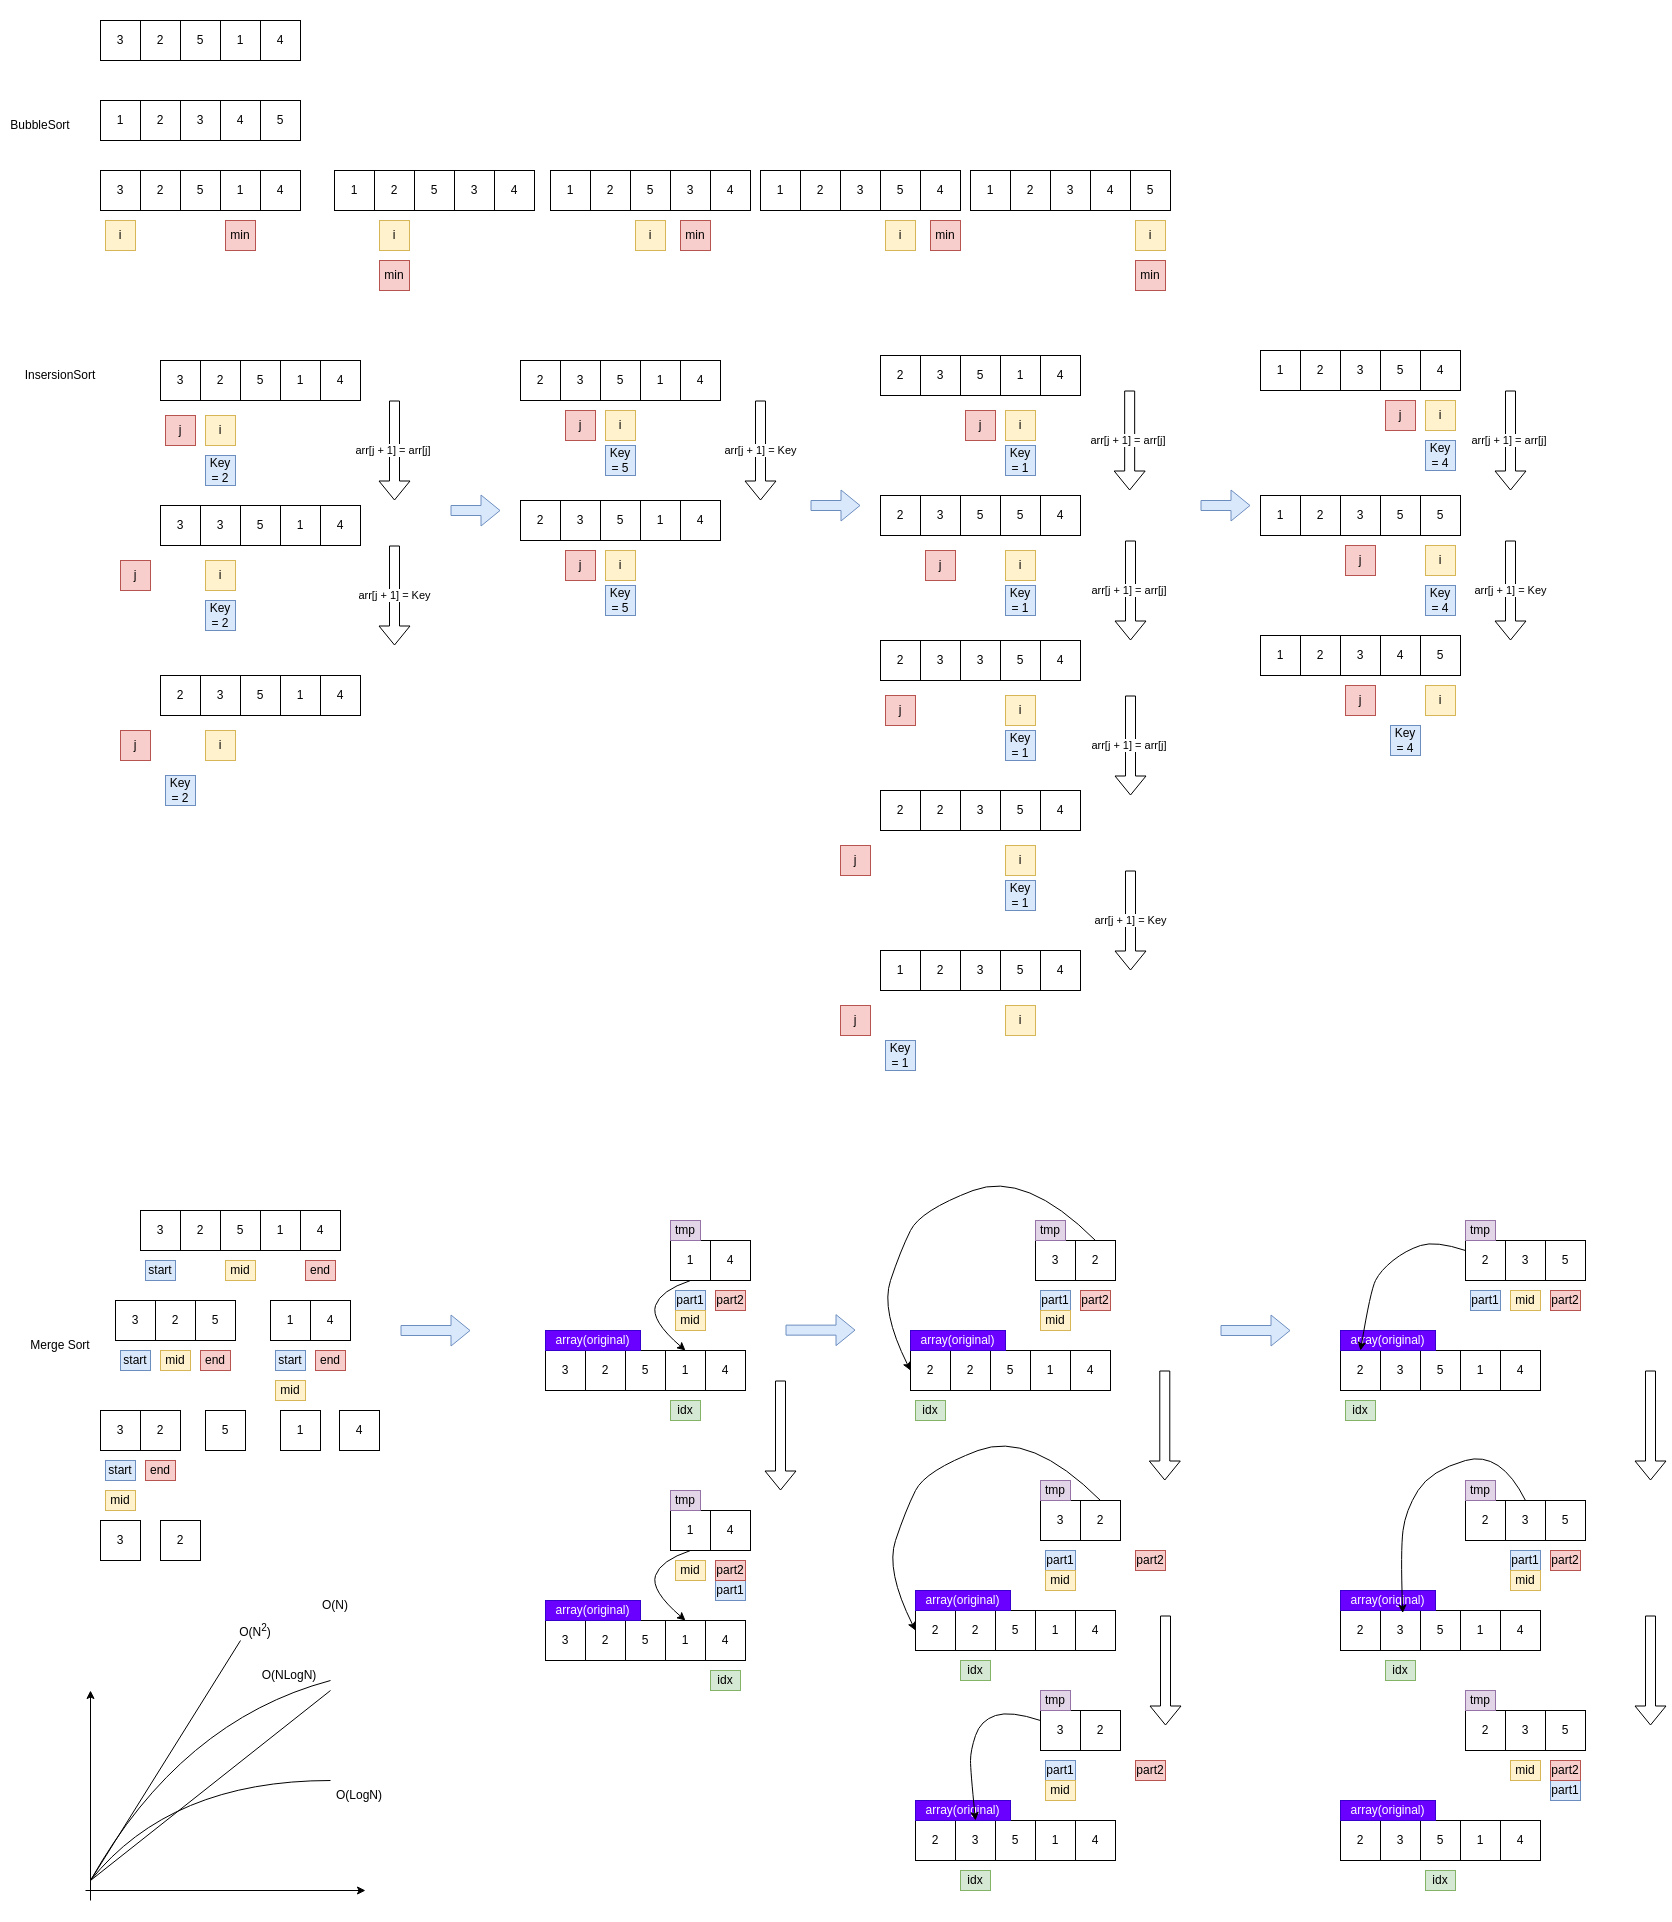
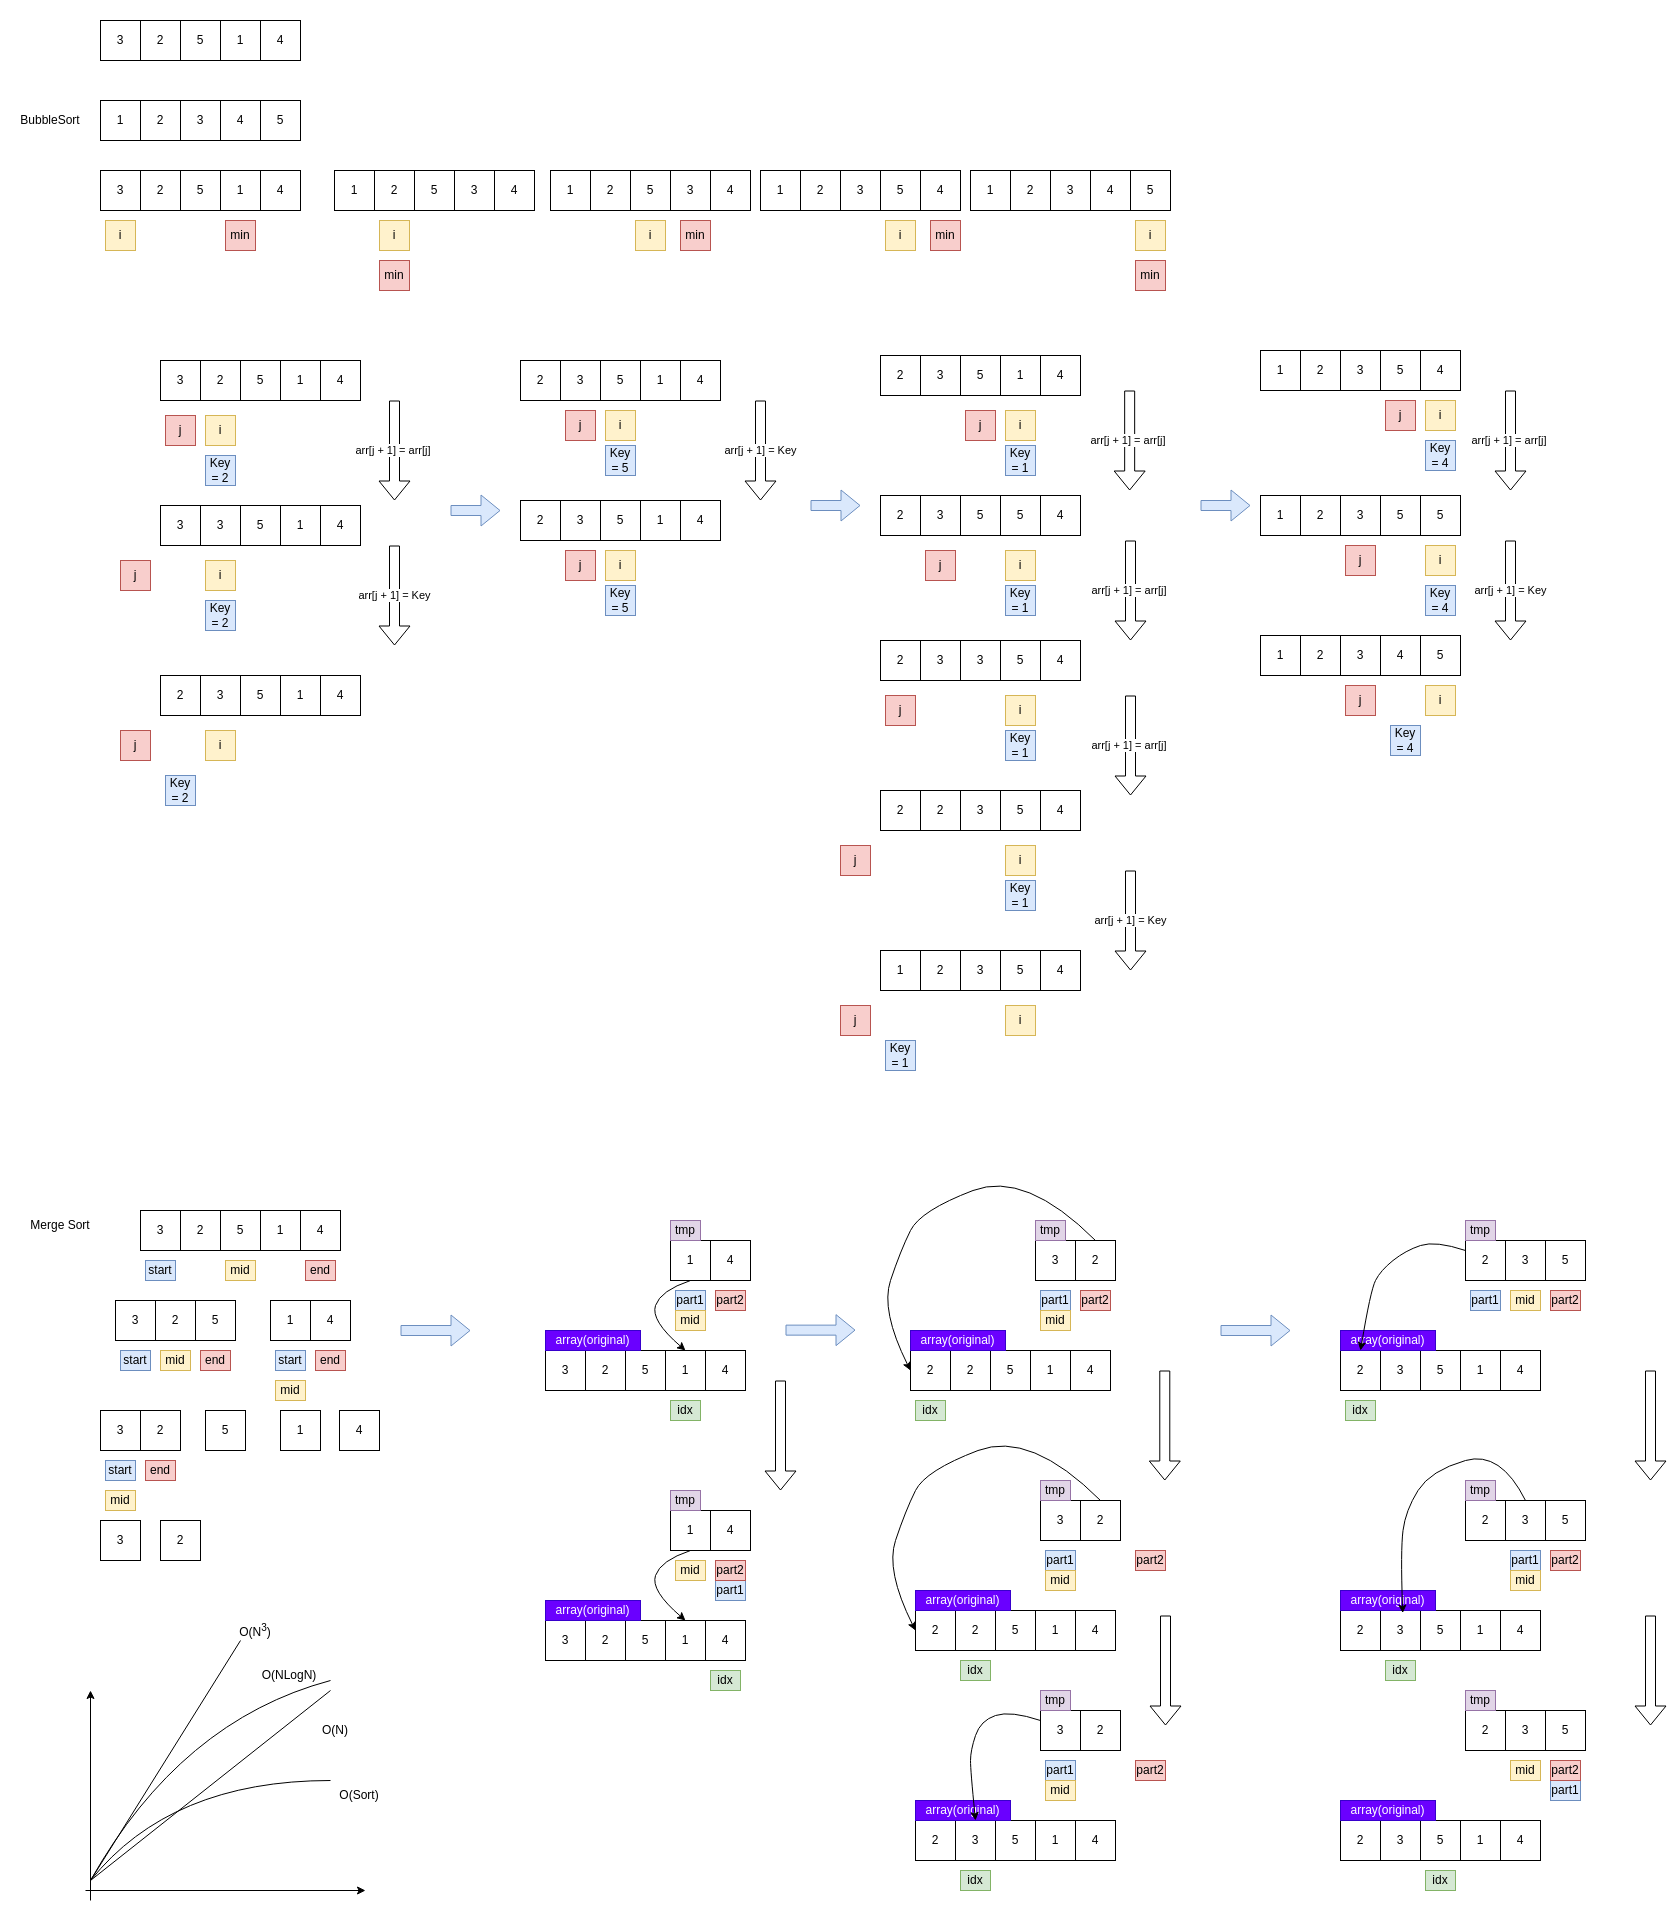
- <mxCell id="47" value="BubbleSort" style="text;html=1;strokeColor=none;fillColor=none;align=center;verticalAlign=middle;whiteSpace=wrap;rounded=0;" vertex="1" parent="1"><mxGeometry x="10" y="110" width="60" height="30" as="geometry" /></mxCell>
+ <mxCell id="47" value="BubbleSort" style="text;html=1;strokeColor=none;fillColor=none;align=center;verticalAlign=middle;whiteSpace=wrap;rounded=0;" vertex="1" parent="1"><mxGeometry y="105" width="60" height="30" as="geometry" x="20" /></mxCell>
- <mxCell id="48" value="InsersionSort" style="text;html=1;strokeColor=none;fillColor=none;align=center;verticalAlign=middle;whiteSpace=wrap;rounded=0;" vertex="1" parent="1"><mxGeometry x="30" y="360" width="60" height="30" as="geometry" /></mxCell>
- <mxCell id="165" value="Merge Sort" style="text;html=1;strokeColor=none;fillColor=none;align=center;verticalAlign=middle;whiteSpace=wrap;rounded=0;" vertex="1" parent="1"><mxGeometry x="20" y="1330" width="80" height="30" as="geometry" /></mxCell>
+ <mxCell id="165" value="Merge Sort" style="text;html=1;strokeColor=none;fillColor=none;align=center;verticalAlign=middle;whiteSpace=wrap;rounded=0;" vertex="1" parent="1"><mxGeometry y="1210" width="80" height="30" as="geometry" x="20" /></mxCell>
- <mxCell id="320" value="O(N)" style="text;html=1;strokeColor=none;fillColor=none;align=center;verticalAlign=middle;whiteSpace=wrap;rounded=0;" vertex="1" parent="1"><mxGeometry x="305" y="1590" width="60" height="30" as="geometry" /></mxCell>
+ <mxCell id="320" value="O(N)" style="text;html=1;strokeColor=none;fillColor=none;align=center;verticalAlign=middle;whiteSpace=wrap;rounded=0;" vertex="1" parent="1"><mxGeometry x="305" y="1715" width="60" height="30" as="geometry" /></mxCell>
- <mxCell id="325" value="O(N&lt;sup&gt;2&lt;/sup&gt;)" style="text;html=1;strokeColor=none;fillColor=none;align=center;verticalAlign=middle;whiteSpace=wrap;rounded=0;" vertex="1" parent="1"><mxGeometry x="225" y="1615" width="60" height="30" as="geometry" /></mxCell>
+ <mxCell id="325" value="O(N&lt;sup&gt;3&lt;/sup&gt;)" style="text;html=1;strokeColor=none;fillColor=none;align=center;verticalAlign=middle;whiteSpace=wrap;rounded=0;" vertex="1" parent="1"><mxGeometry x="225" y="1615" width="60" height="30" as="geometry" /></mxCell>
- <mxCell id="326" value="O(LogN)" style="text;html=1;strokeColor=none;fillColor=none;align=center;verticalAlign=middle;whiteSpace=wrap;rounded=0;" vertex="1" parent="1"><mxGeometry x="329" y="1780" width="60" height="30" as="geometry" /></mxCell>
+ <mxCell id="326" value="O(Sort)" style="text;html=1;strokeColor=none;fillColor=none;align=center;verticalAlign=middle;whiteSpace=wrap;rounded=0;" vertex="1" parent="1"><mxGeometry x="329" y="1780" width="60" height="30" as="geometry" /></mxCell>
